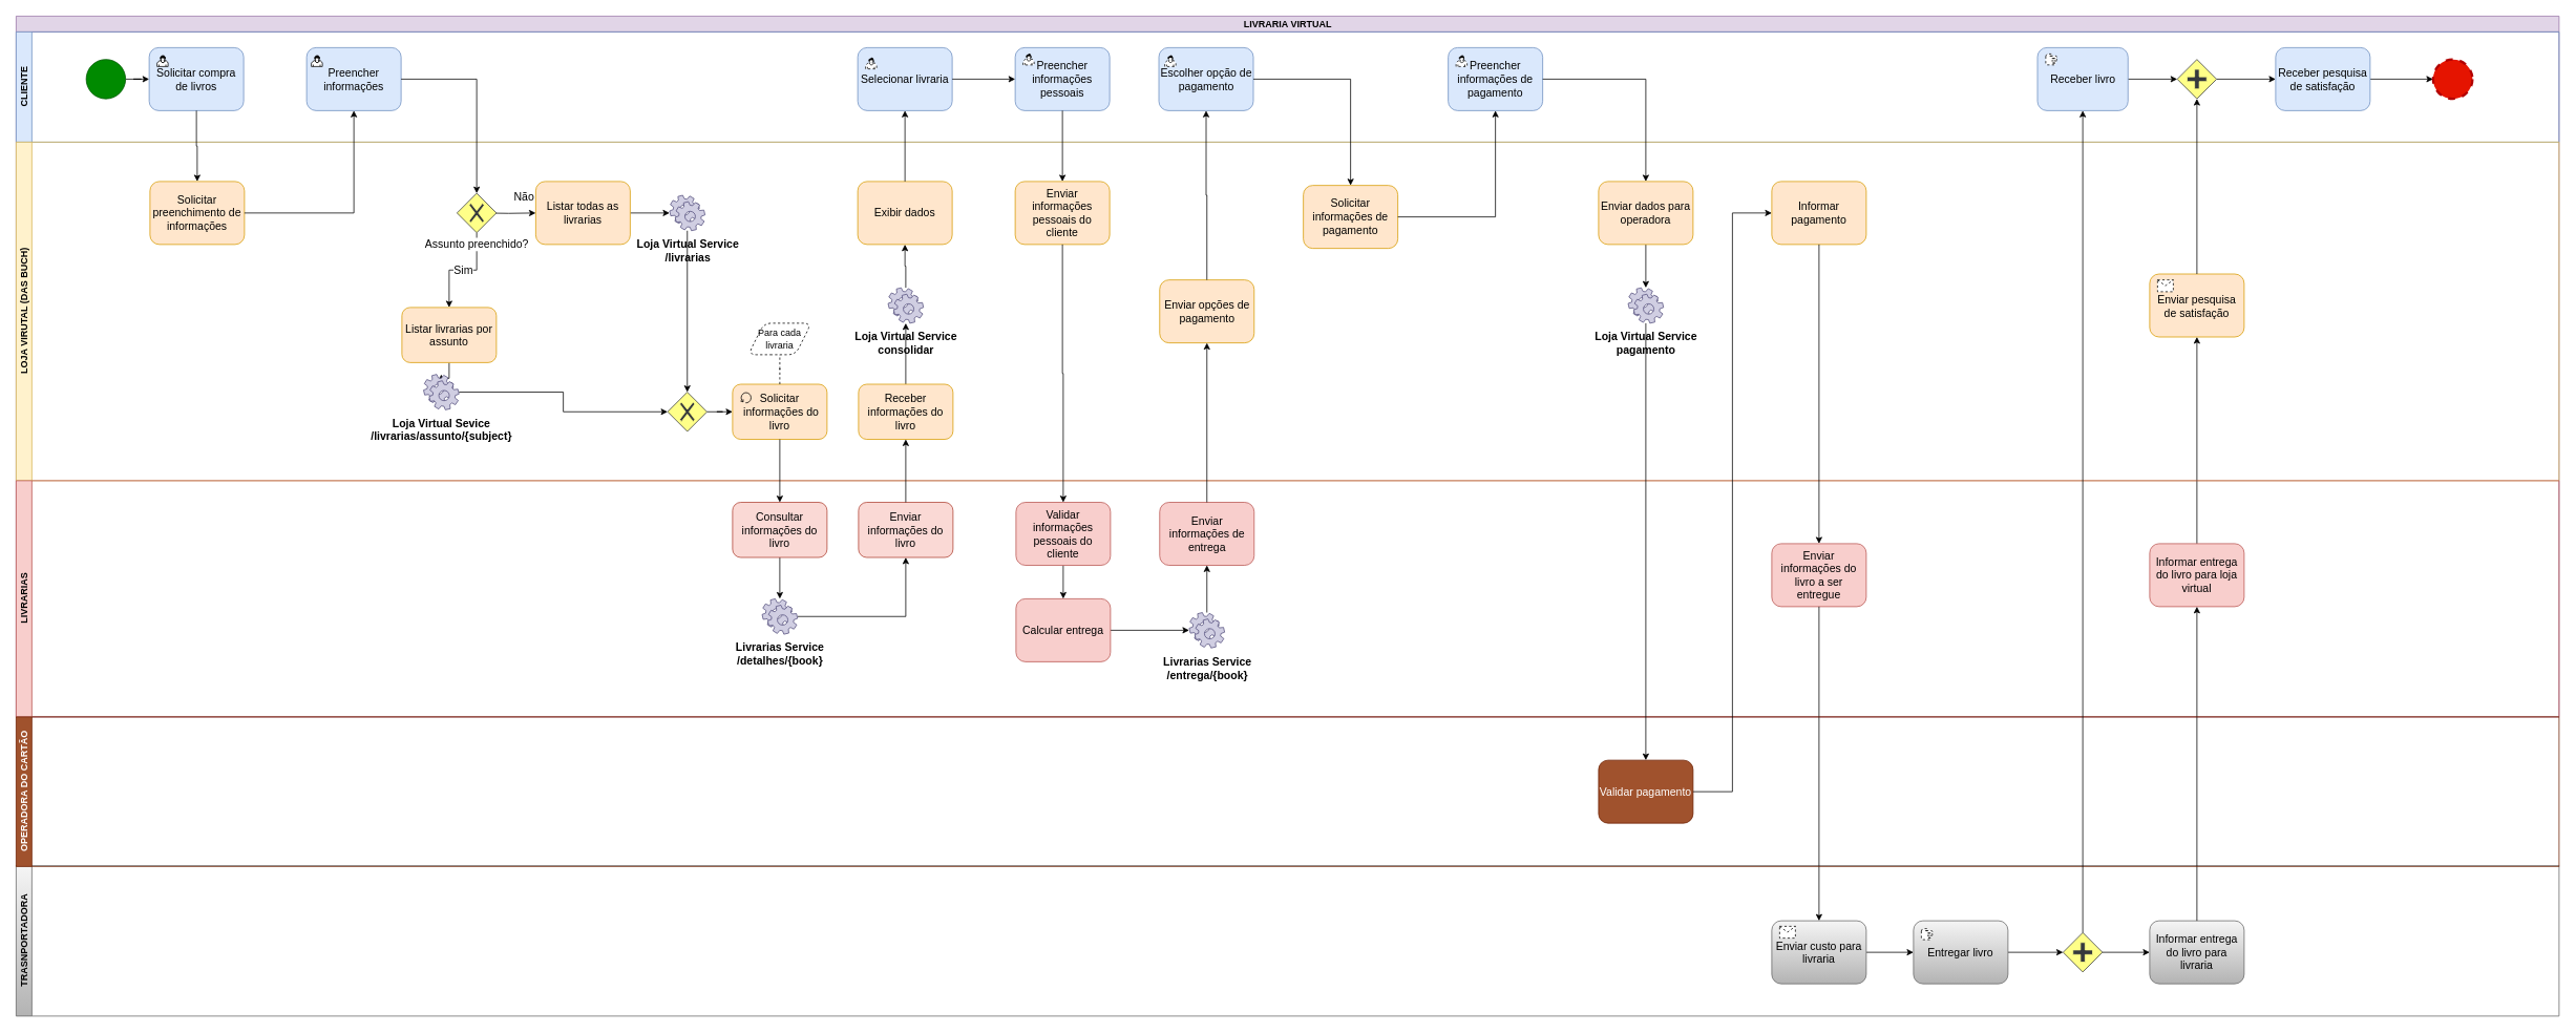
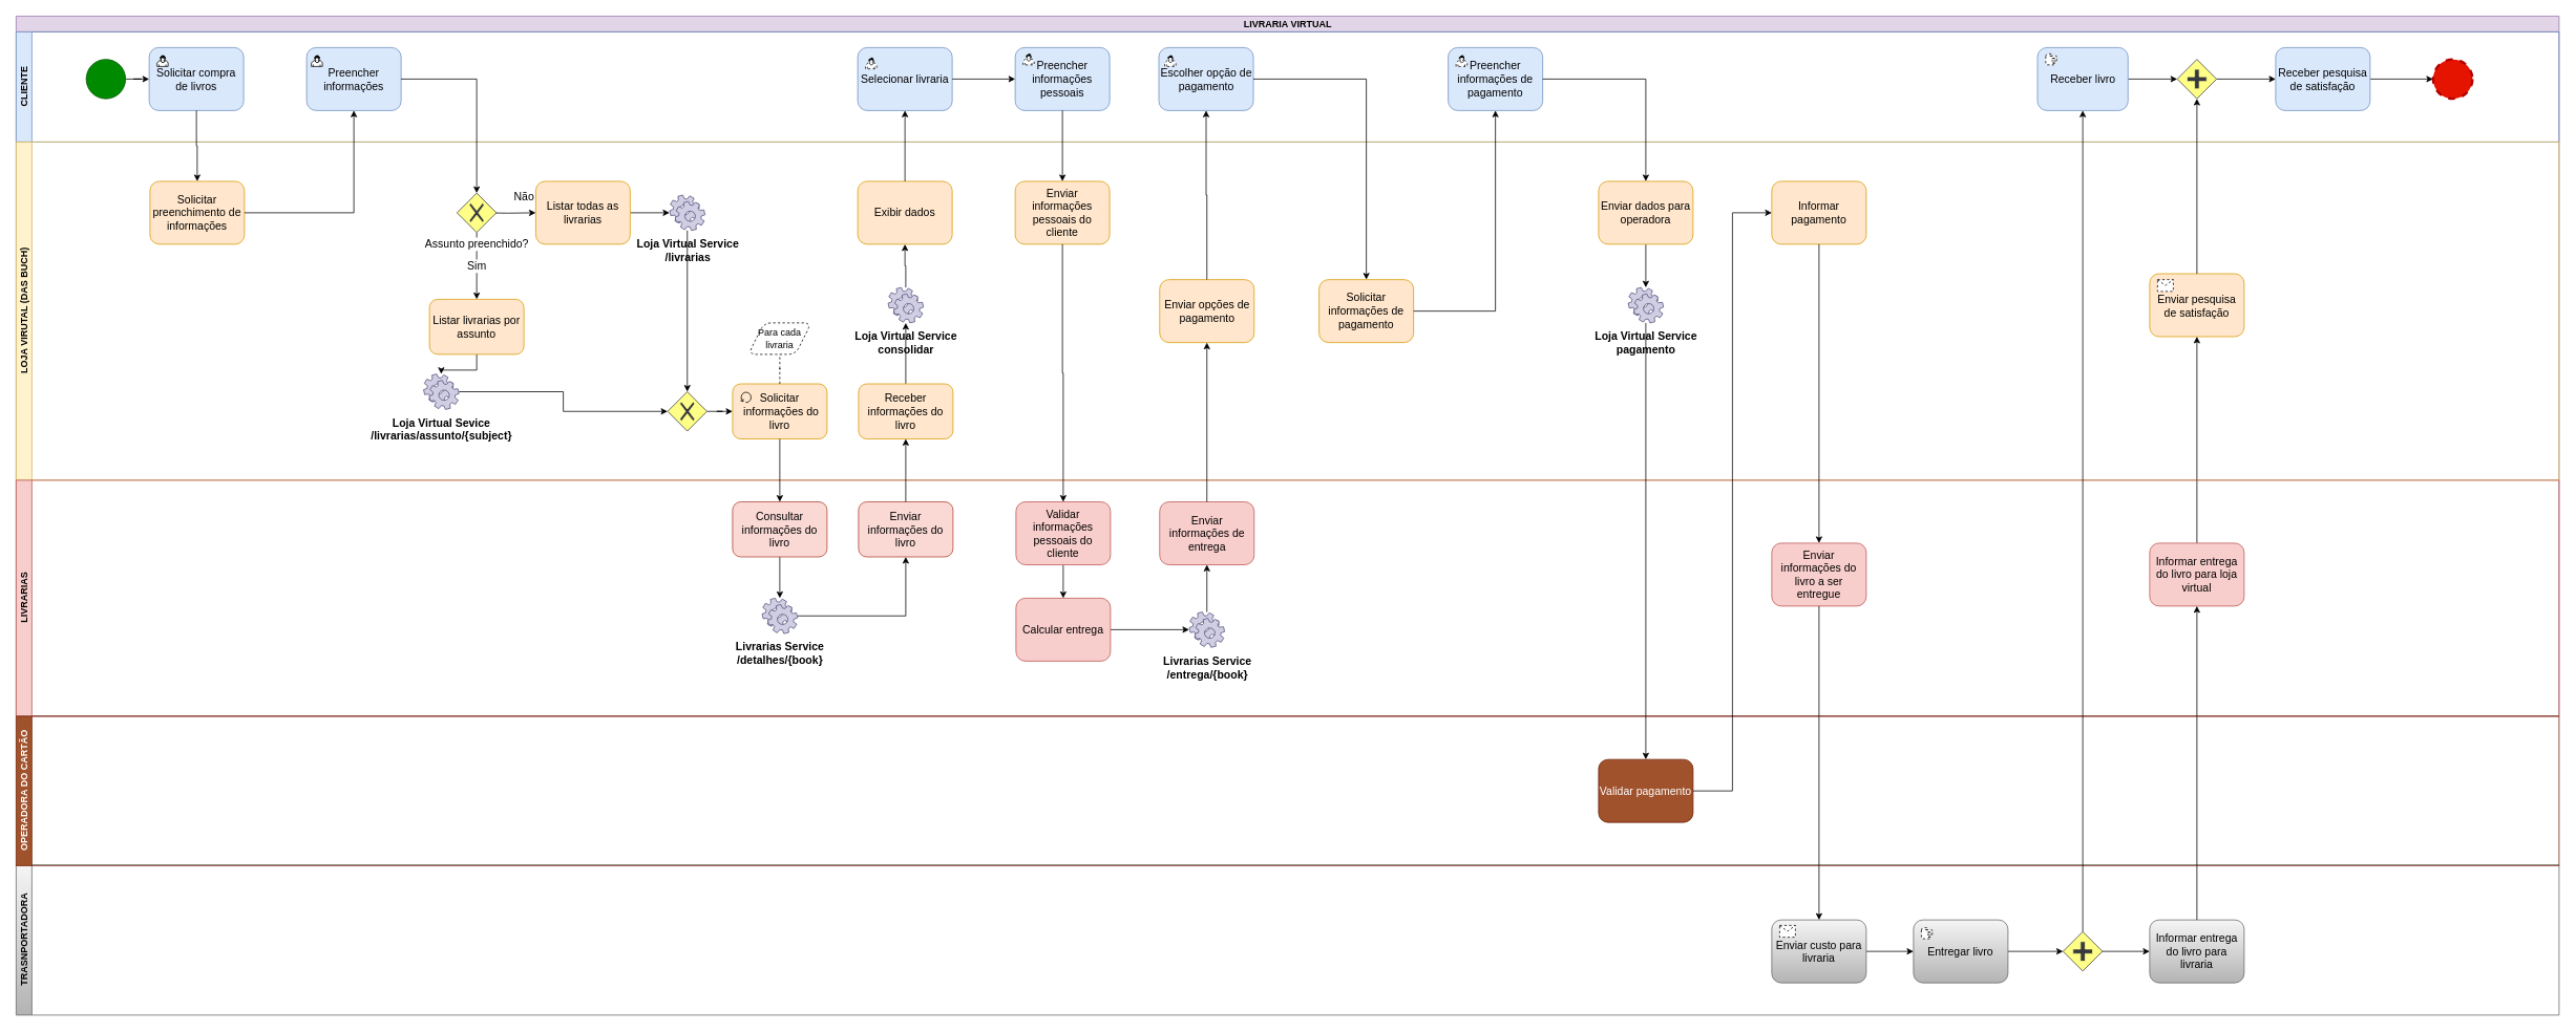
- <mxCell id="53" value="Solicitar informações de pagamento" style="shape=ext;rounded=1;html=1;whiteSpace=wrap;labelBackgroundColor=none;fontSize=14;strokeColor=#d79b00;fillColor=#ffe6cc;" parent="27" vertex="1"><mxGeometry x="1635" y="55" width="120" height="80" as="geometry" /></mxCell>
+ <mxCell id="53" value="Solicitar informações de pagamento" style="shape=ext;rounded=1;html=1;whiteSpace=wrap;labelBackgroundColor=none;fontSize=14;strokeColor=#d79b00;fillColor=#ffe6cc;" parent="27" vertex="1"><mxGeometry x="1655" y="175" width="120" height="80" as="geometry" /></mxCell>
- <mxCell id="35" value="Listar livrarias por assunto" style="shape=ext;rounded=1;html=1;whiteSpace=wrap;labelBackgroundColor=none;fontSize=14;fillColor=#ffe6cc;strokeColor=#d79b00;" parent="27" vertex="1"><mxGeometry x="490" y="210" width="120" height="70" as="geometry" /></mxCell>
+ <mxCell id="35" value="Listar livrarias por assunto" style="shape=ext;rounded=1;html=1;whiteSpace=wrap;labelBackgroundColor=none;fontSize=14;fillColor=#ffe6cc;strokeColor=#d79b00;" parent="27" vertex="1"><mxGeometry x="525" y="200" width="120" height="70" as="geometry" /></mxCell>
